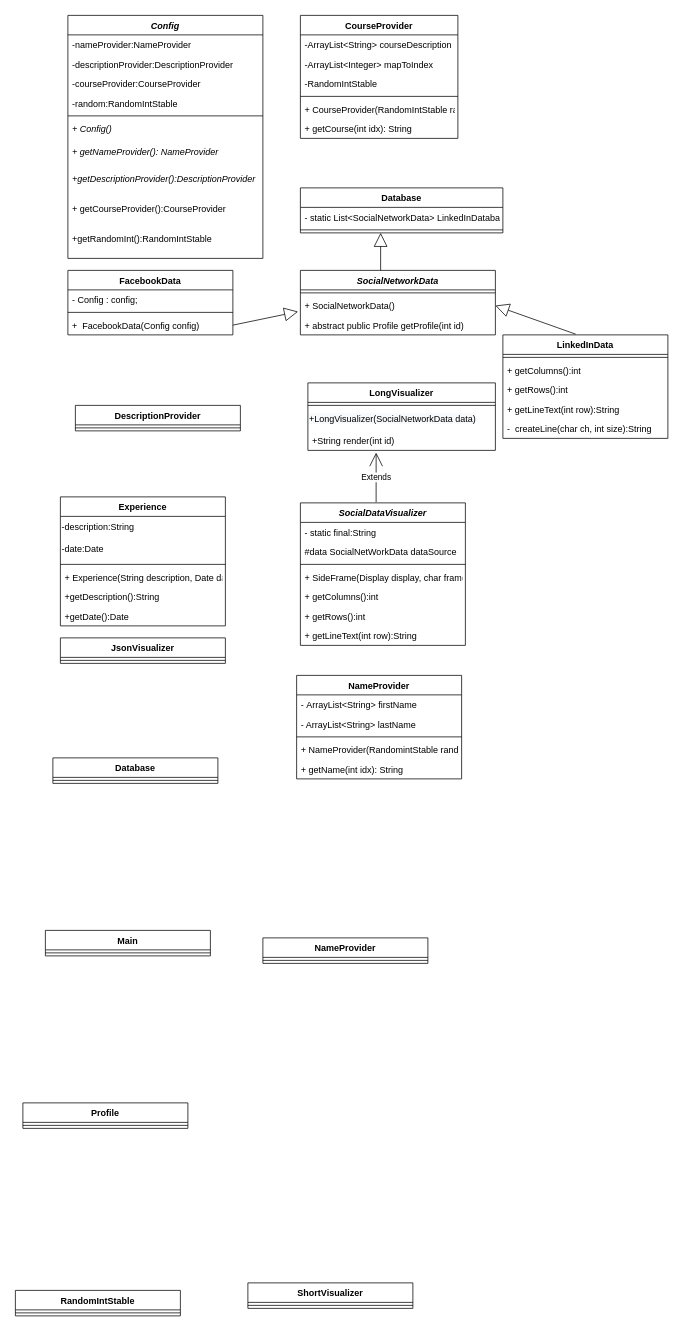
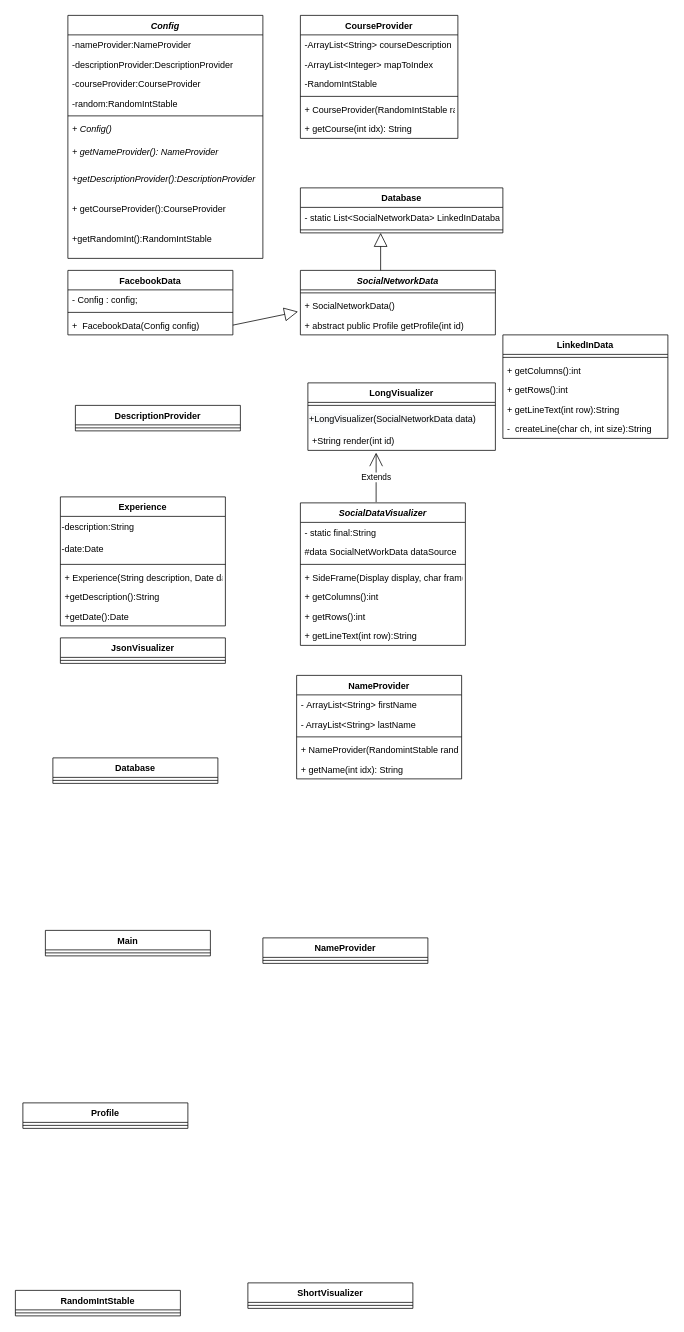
- <mxCell id="80" value="" style="endArrow=block;endSize=16;endFill=0;html=1;exitX=0.441;exitY=-0.007;exitDx=0;exitDy=0;exitPerimeter=0;entryX=1;entryY=0.5;entryDx=0;entryDy=0;" edge="1" parent="1" source="38" target="76"><mxGeometry width="160" relative="1" as="geometry"><mxPoint x="320" y="443" as="sourcePoint" /><mxPoint x="610" y="450" as="targetPoint" /></mxGeometry></mxCell>
